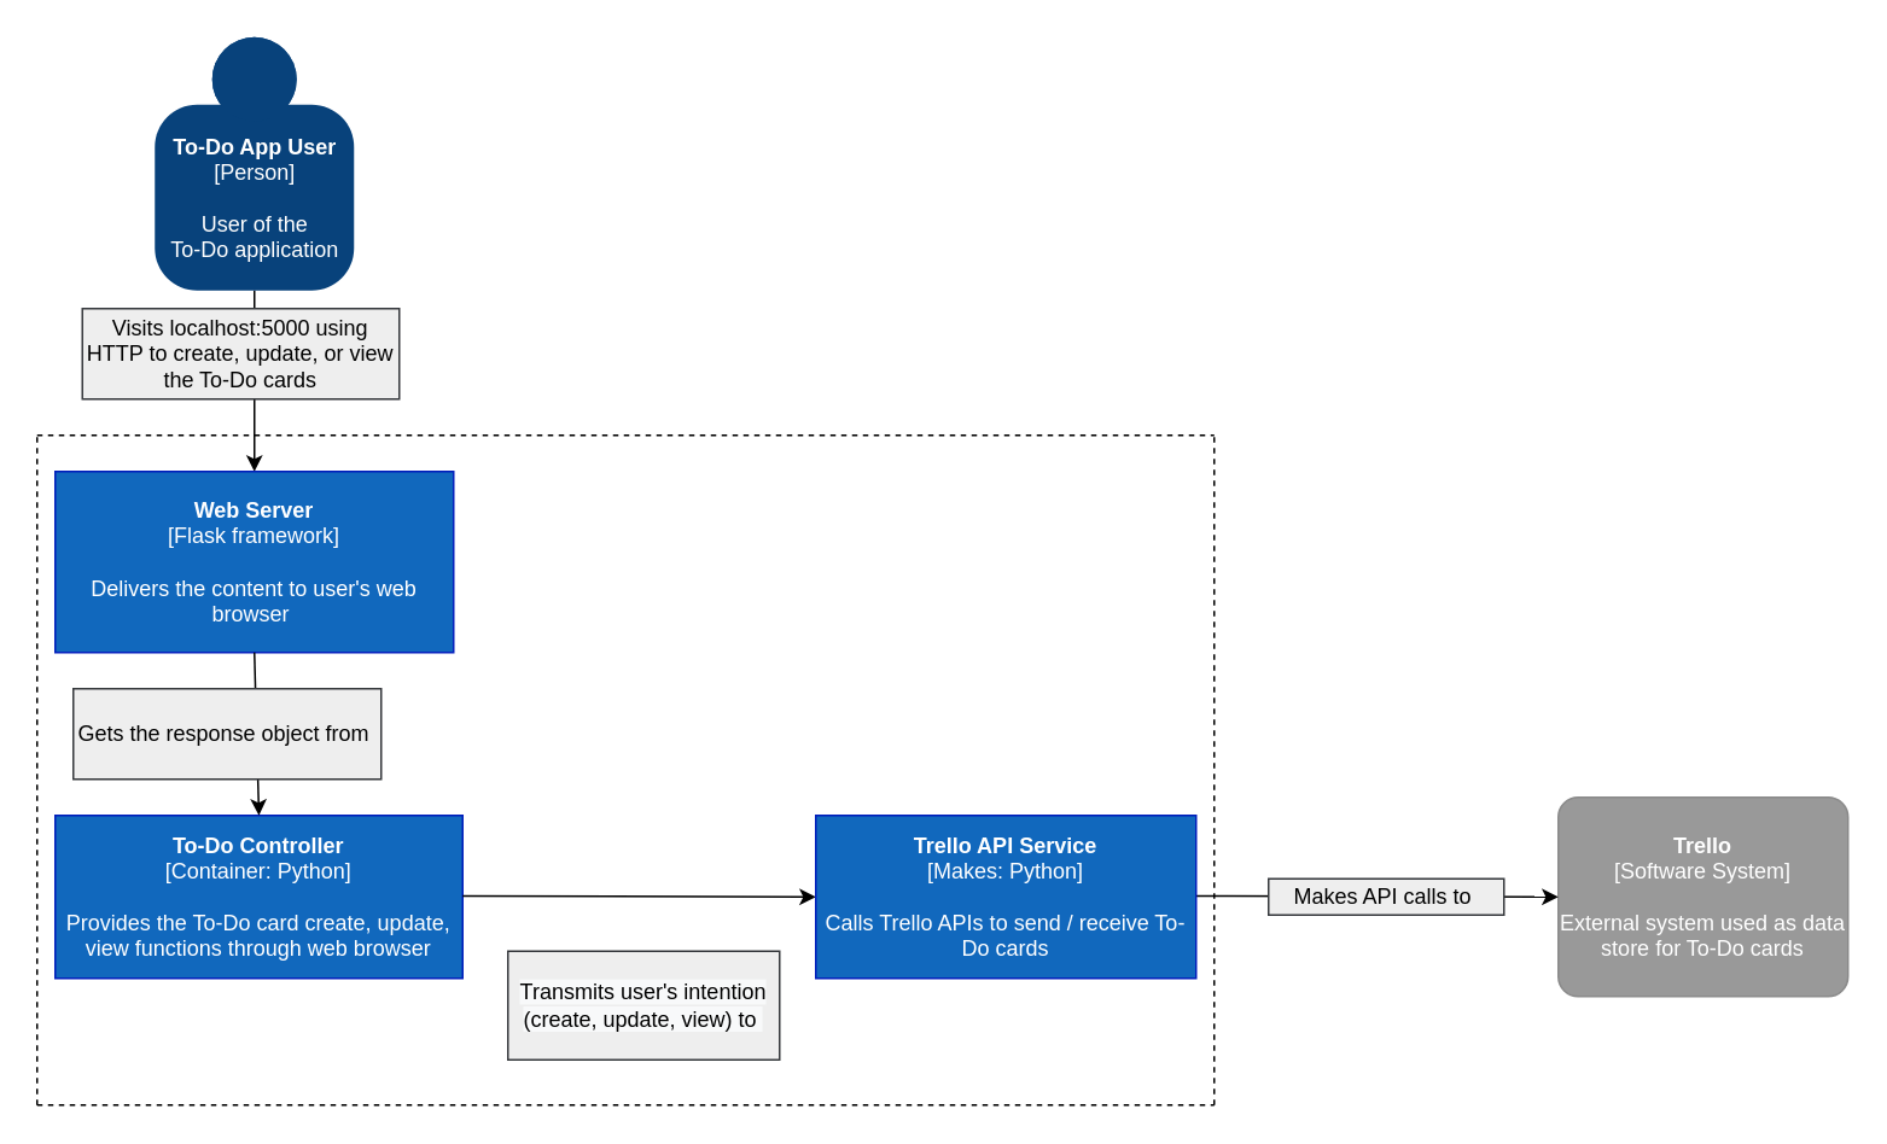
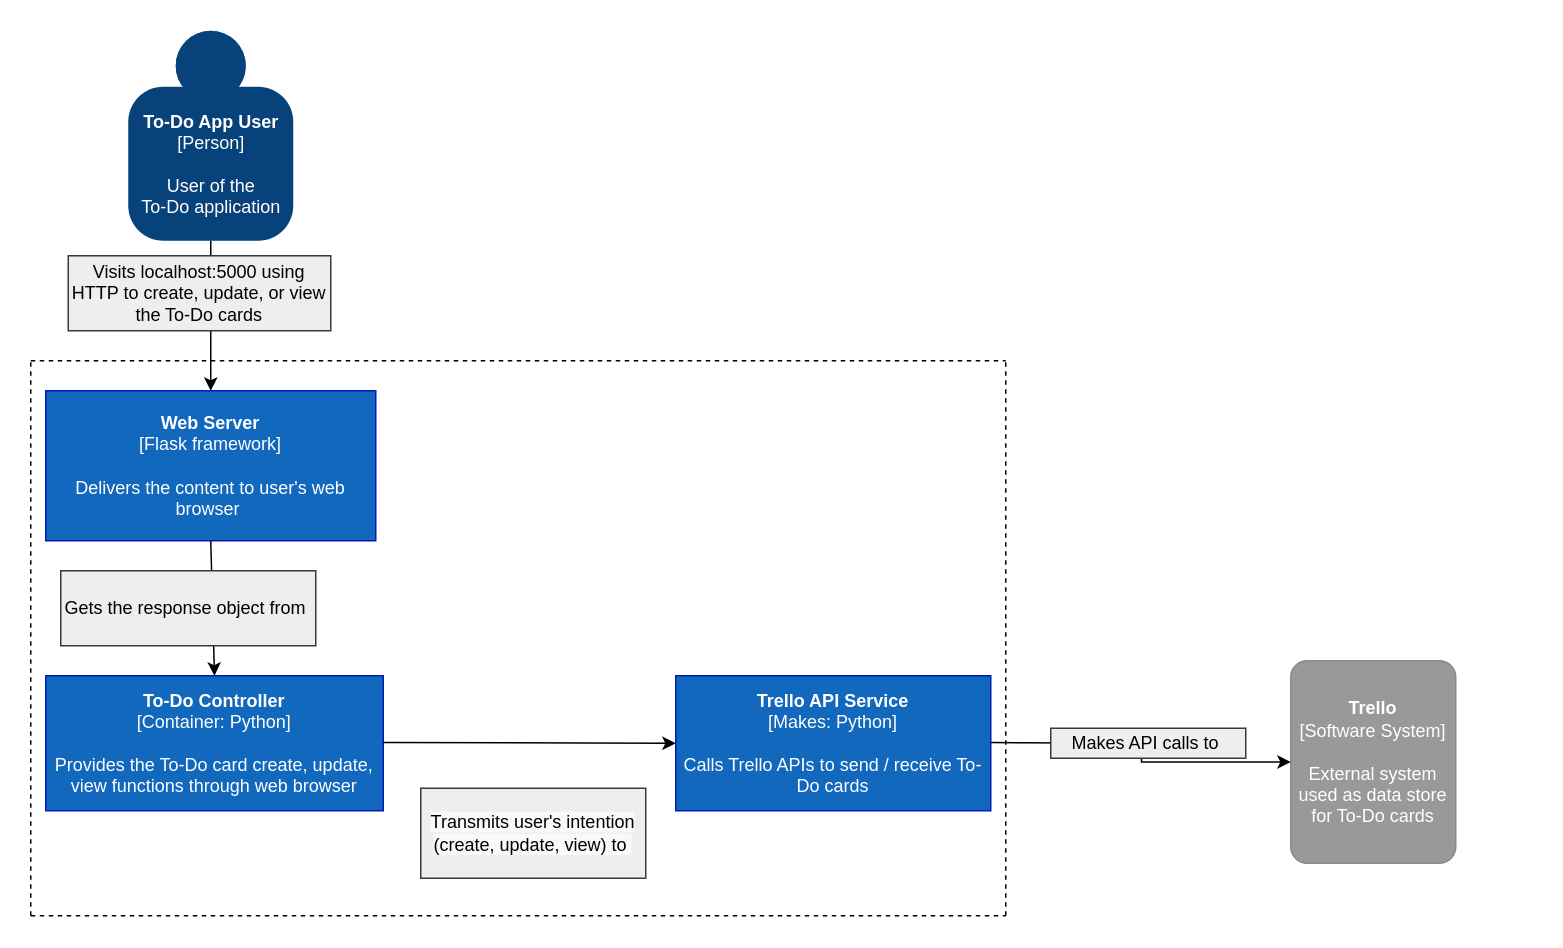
- <mxCell id="6" value="&lt;b&gt;Trello&lt;/b&gt;&lt;div&gt;[Software System]&lt;/div&gt;&lt;br&gt;&lt;div&gt;External system used as data store for To-Do cards&lt;/div&gt;" style="rounded=1;whiteSpace=wrap;html=1;labelBackgroundColor=none;fillColor=#999999;fontColor=#ffffff;align=center;arcSize=10;strokeColor=#8A8A8A;metaEdit=1;metaData={&quot;c4Type&quot;:{&quot;editable&quot;:false}};points=[[0.25,0,0],[0.5,0,0],[0.75,0,0],[1,0.25,0],[1,0.5,0],[1,0.75,0],[0.75,1,0],[0.5,1,0],[0.25,1,0],[0,0.75,0],[0,0.5,0],[0,0.25,0]];" parent="1" vertex="1"><mxGeometry x="860" y="440" width="160" height="110.0" as="geometry" /></mxCell>
+ <mxCell id="6" value="&lt;b&gt;Trello&lt;/b&gt;&lt;div&gt;[Software System]&lt;/div&gt;&lt;br&gt;&lt;div&gt;External system used as data store for To-Do cards&lt;/div&gt;" style="rounded=1;whiteSpace=wrap;html=1;labelBackgroundColor=none;fillColor=#999999;fontColor=#ffffff;align=center;arcSize=10;strokeColor=#8A8A8A;metaEdit=1;metaData={&quot;c4Type&quot;:{&quot;editable&quot;:false}};points=[[0.25,0,0],[0.5,0,0],[0.75,0,0],[1,0.25,0],[1,0.5,0],[1,0.75,0],[0.75,1,0],[0.5,1,0],[0.25,1,0],[0,0.75,0],[0,0.5,0],[0,0.25,0]];" parent="1" vertex="1"><mxGeometry x="860" y="440" width="110" height="135" as="geometry" /></mxCell>
